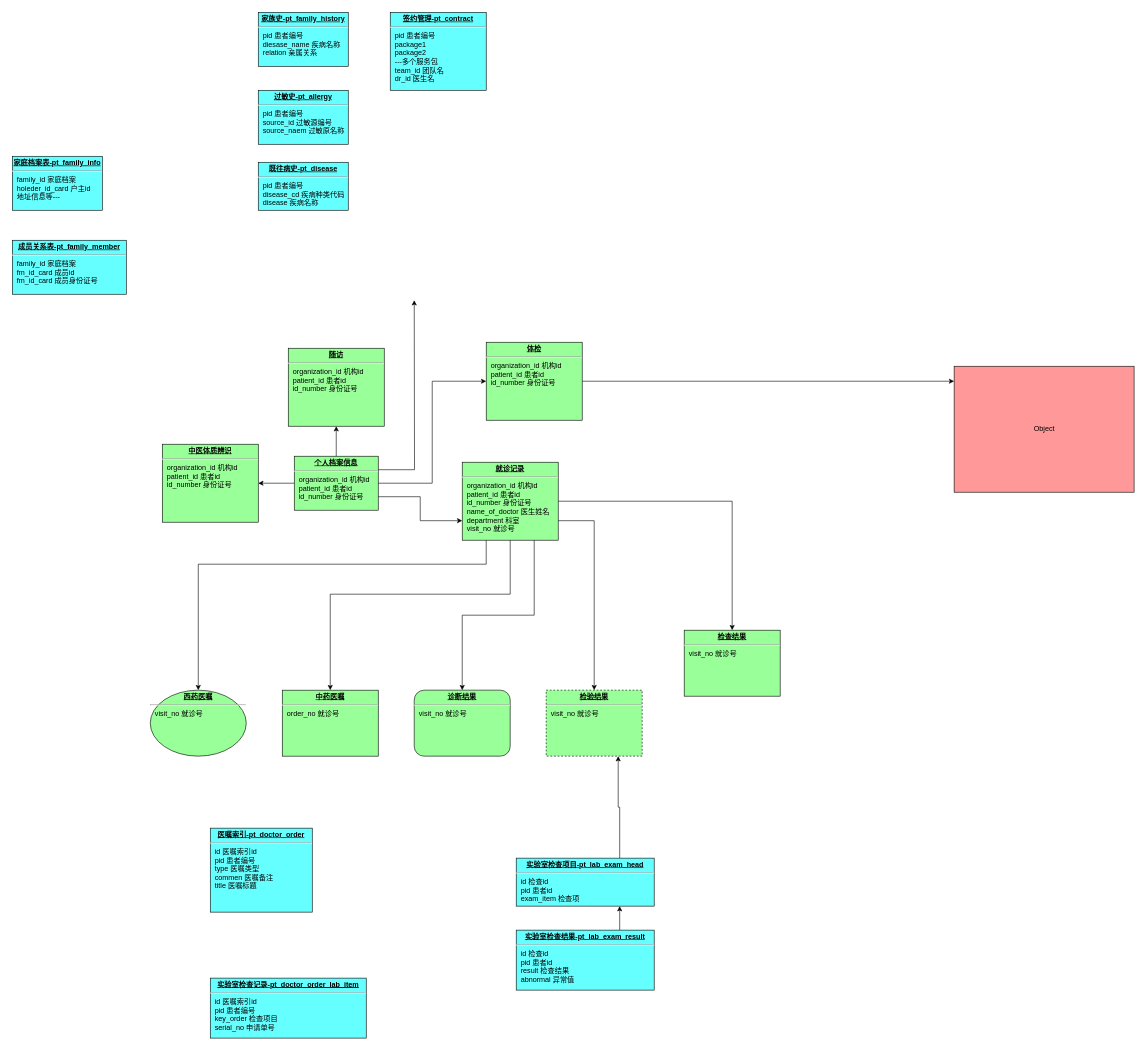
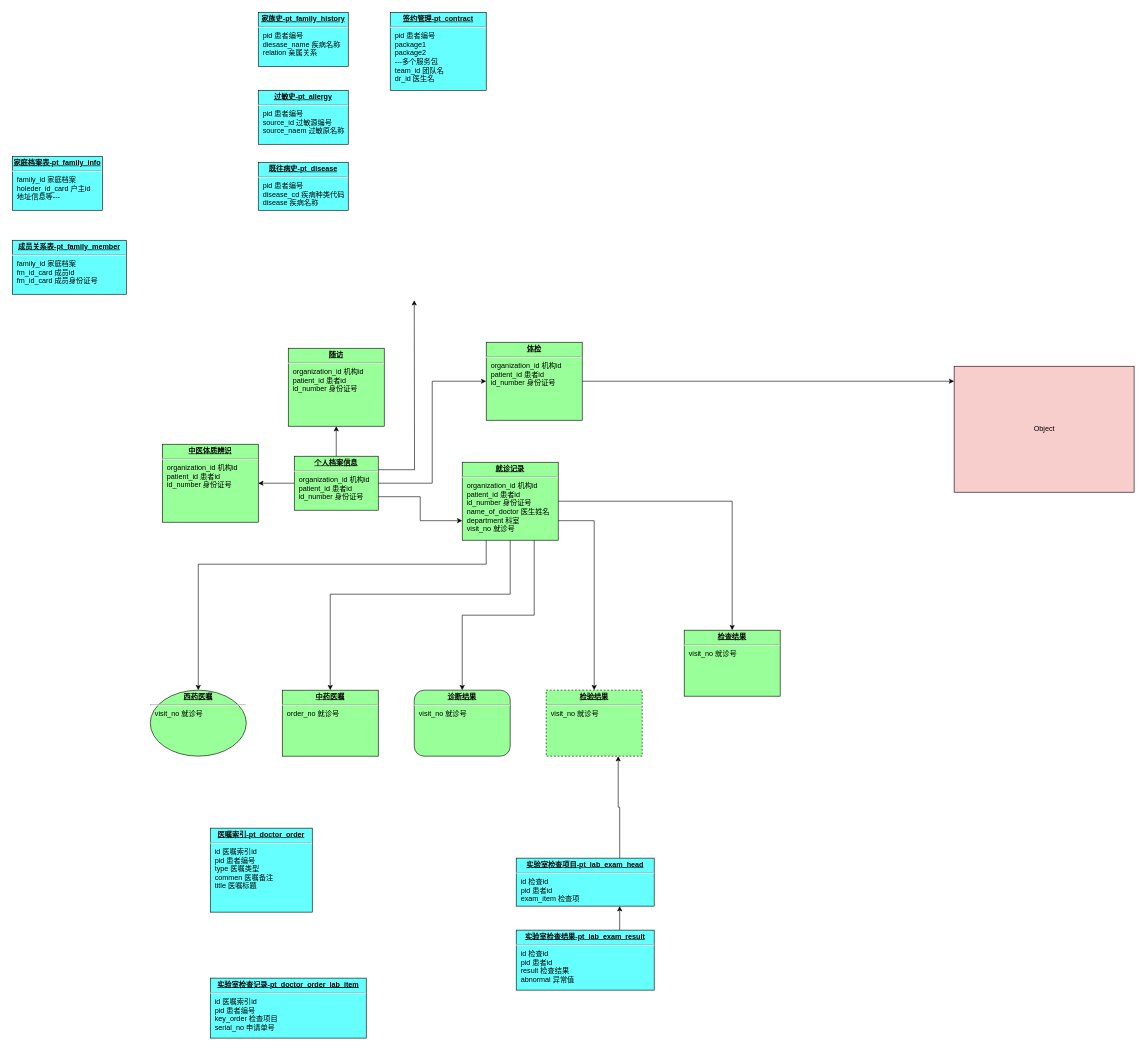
- <mxCell id="35" value="Object" style="html=1;fillColor=#FF9999;" vertex="1" parent="1"><mxGeometry x="1590" y="610" width="300" height="210" as="geometry" /></mxCell>
+ <mxCell id="35" value="Object" style="html=1;fillColor=#f8cecc;" vertex="1" parent="1"><mxGeometry x="1590" y="610" width="300" height="210" as="geometry" /></mxCell>
